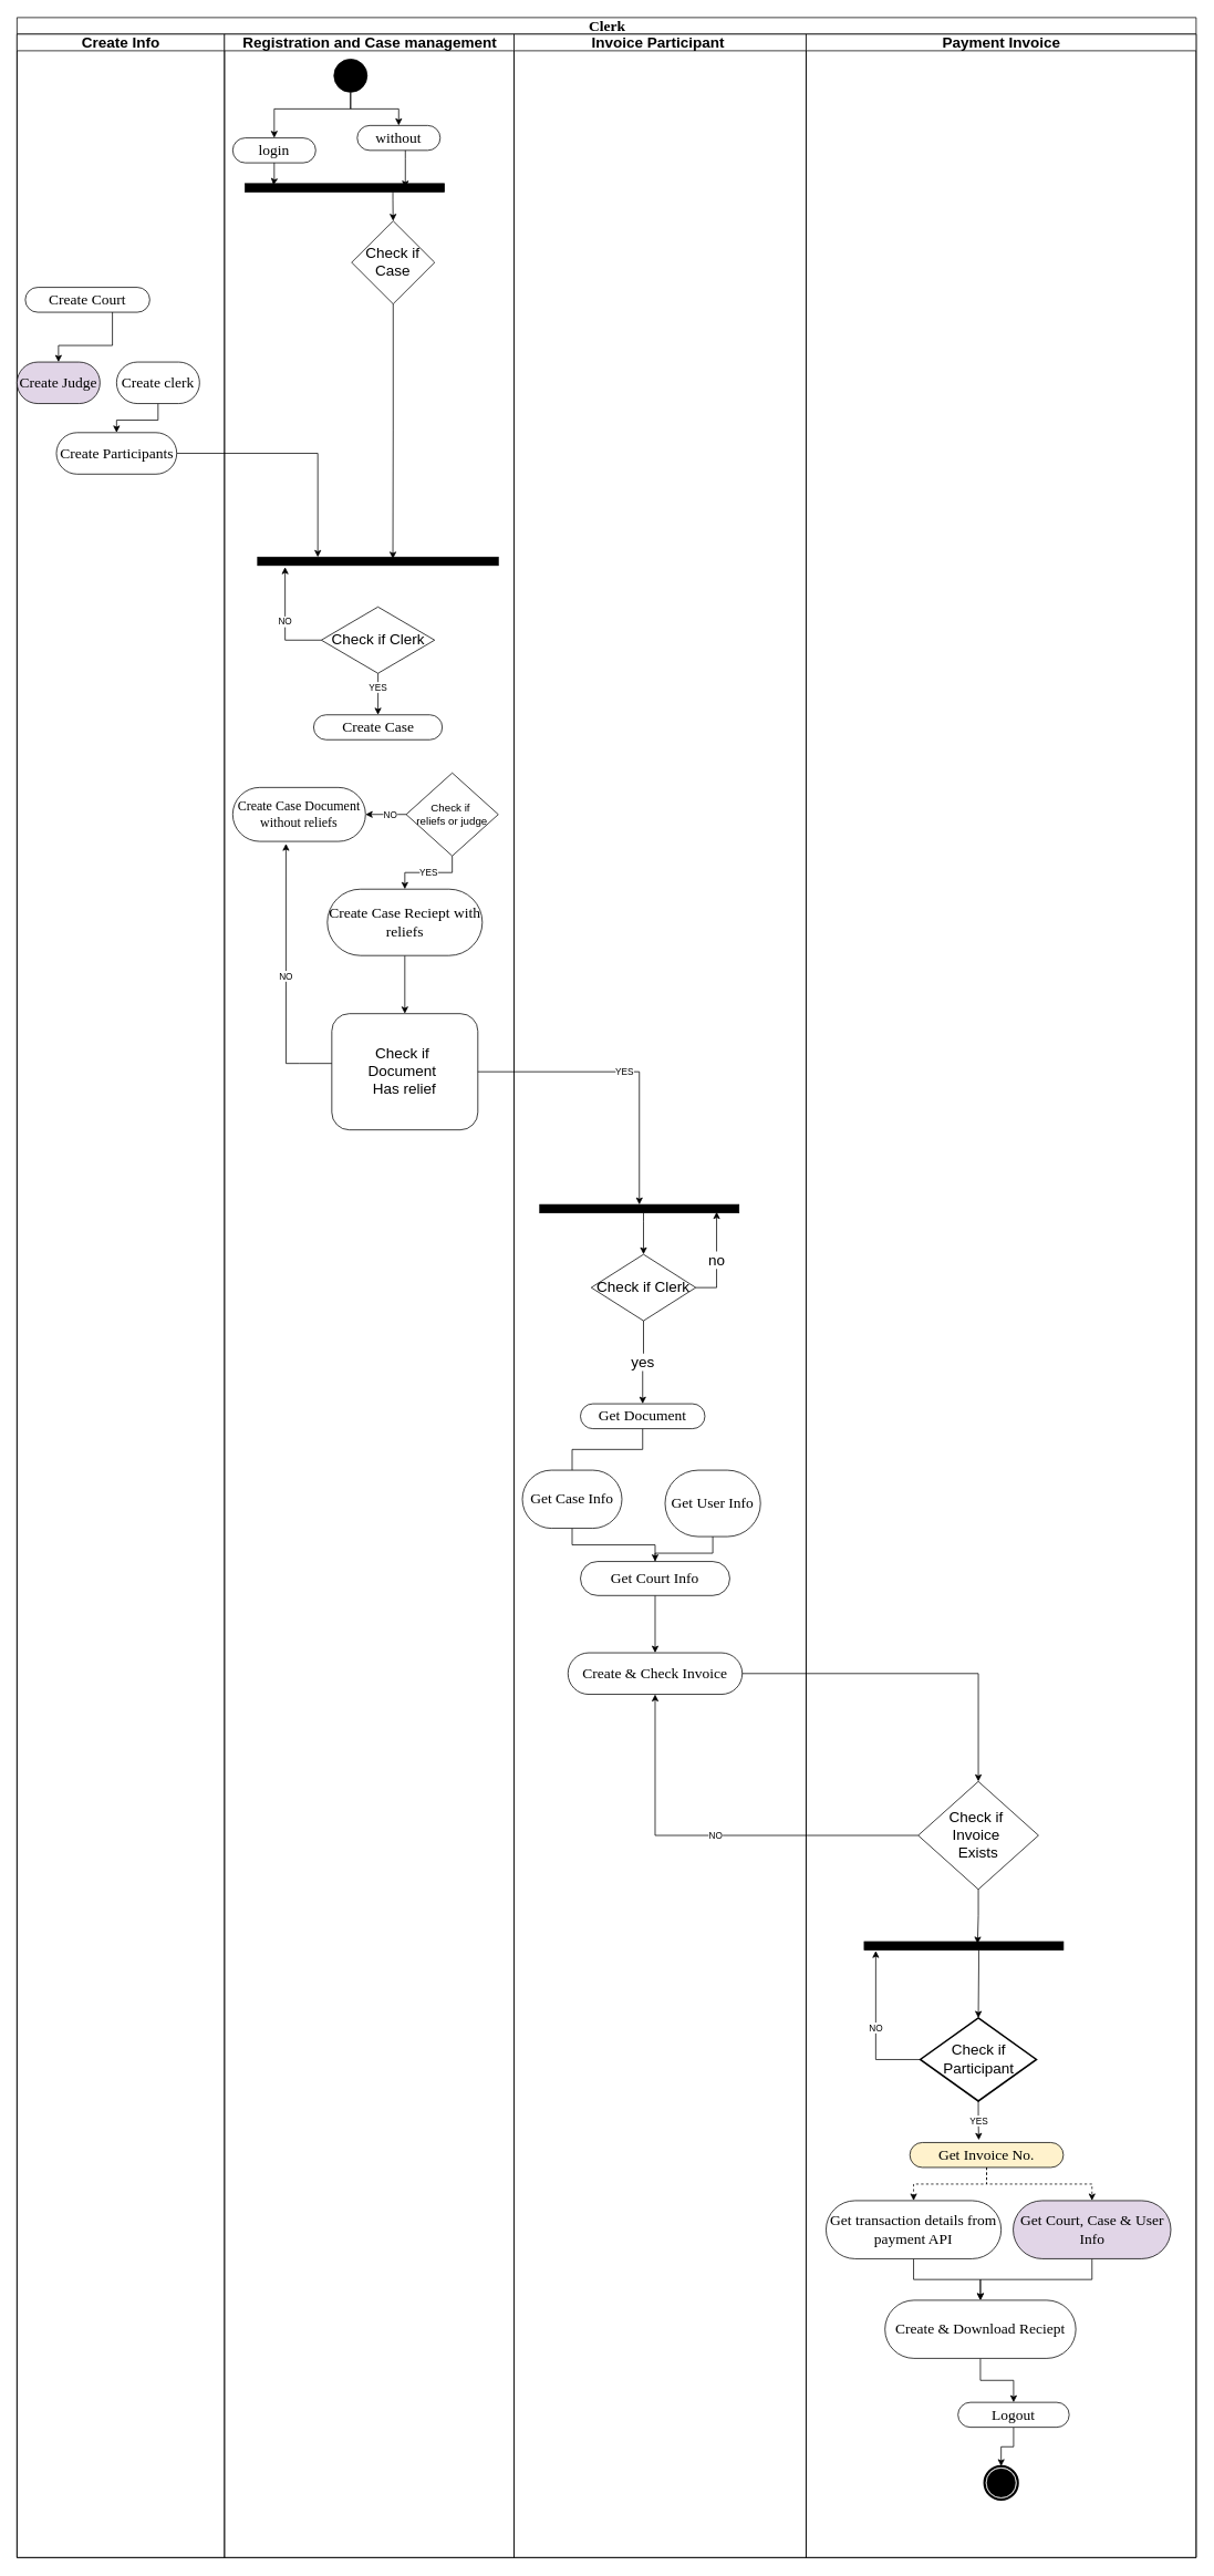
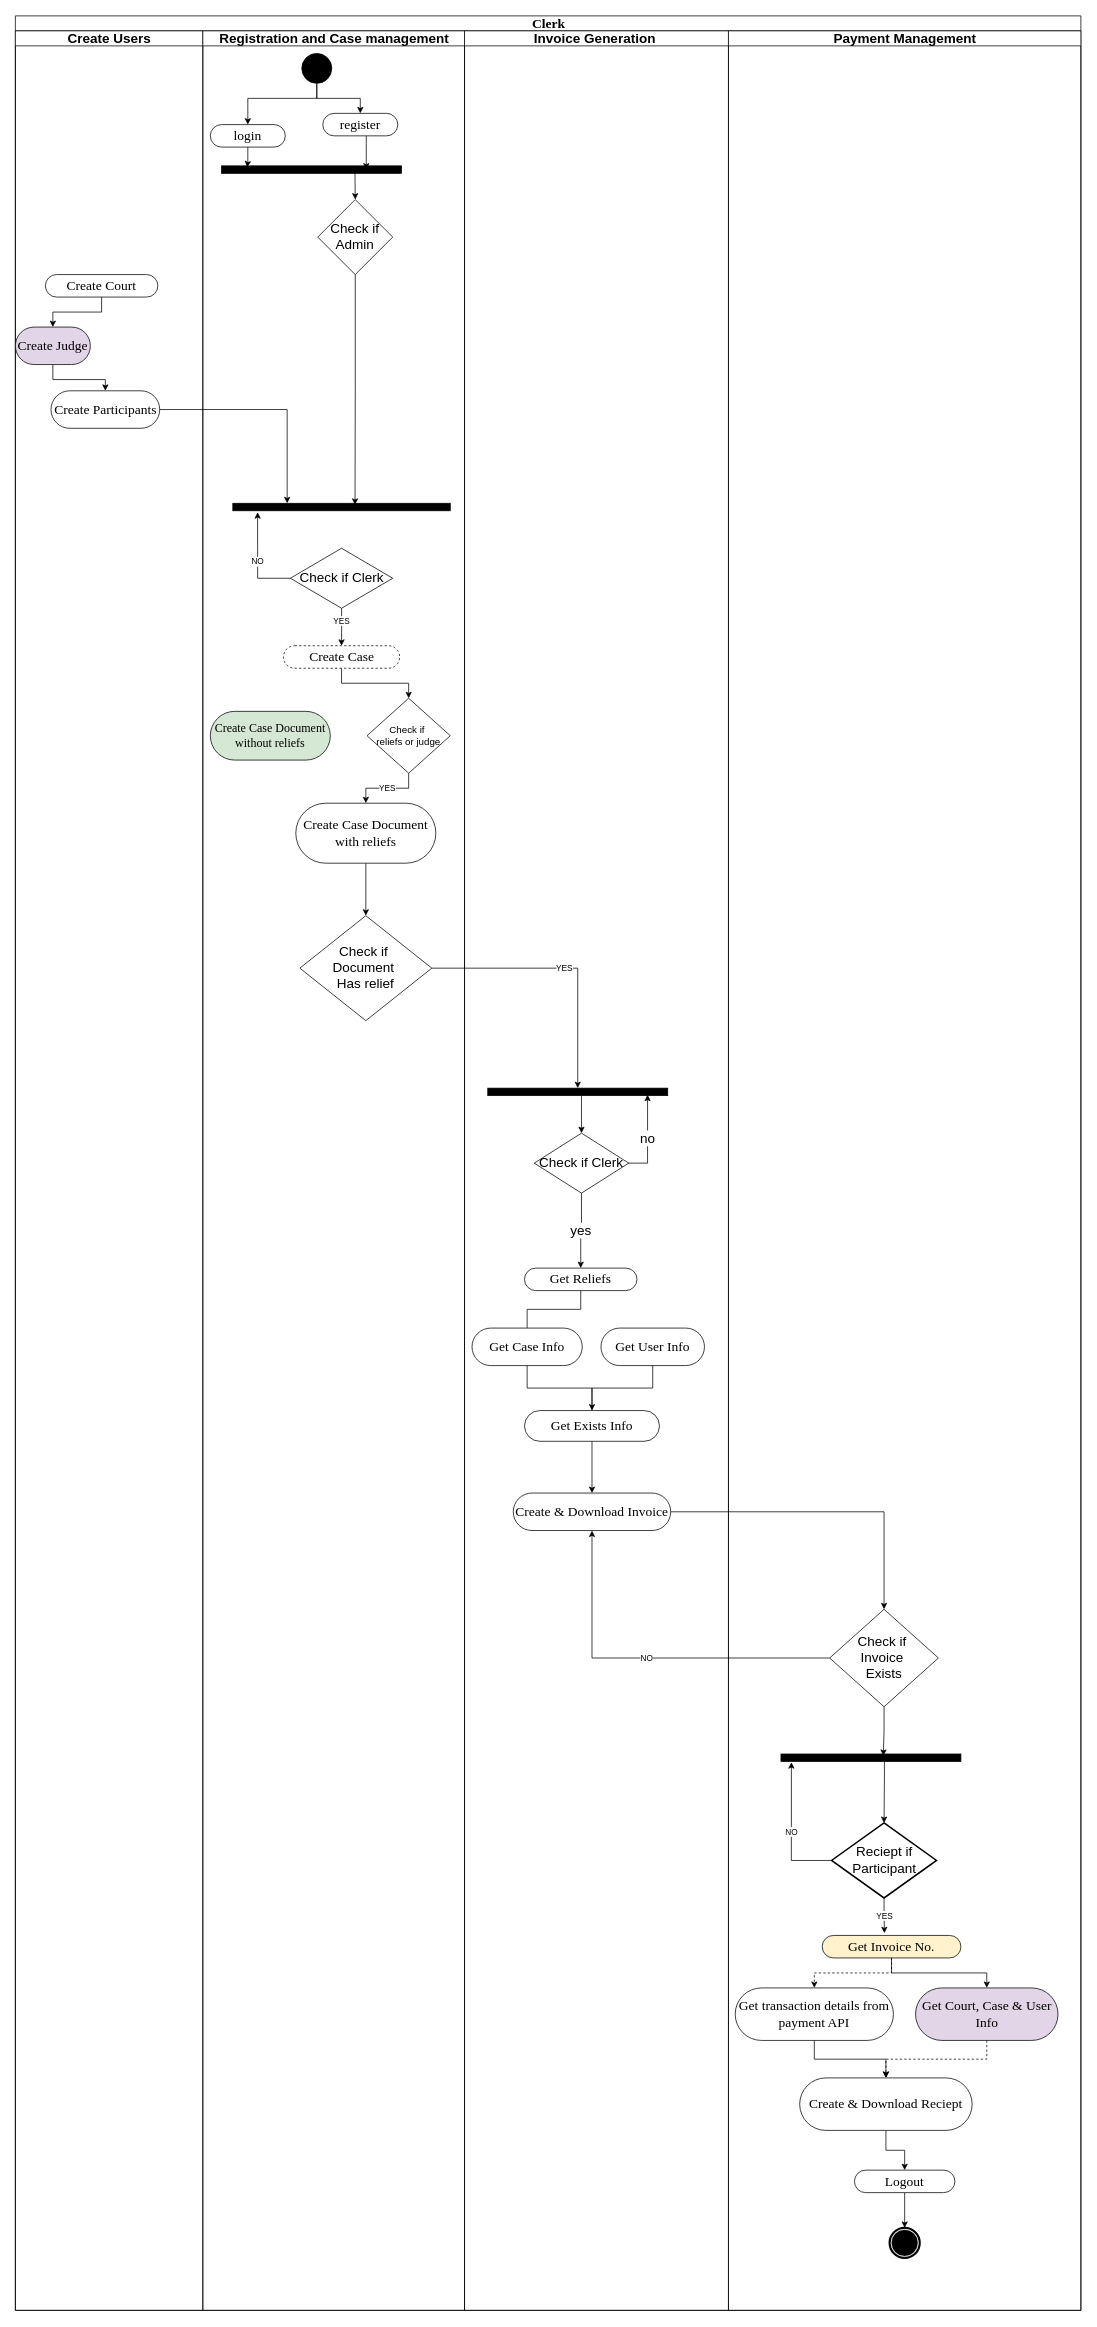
- <mxCell id="3" value="Create Info" style="swimlane;html=1;startSize=20;fontSize=18;" parent="2" vertex="1"><mxGeometry y="20" width="250" height="3040" as="geometry" /></mxCell>
+ <mxCell id="3" value="Create Users" style="swimlane;html=1;startSize=20;fontSize=18;" parent="2" vertex="1"><mxGeometry y="20" width="250" height="3040" as="geometry" /></mxCell>
- <mxCell id="39" value="Invoice Participant&amp;nbsp;" style="swimlane;html=1;startSize=20;fontSize=18;" parent="2" vertex="1"><mxGeometry x="599" y="20" width="352" height="3040" as="geometry" /></mxCell>
+ <mxCell id="39" value="Invoice Generation&amp;nbsp;" style="swimlane;html=1;startSize=20;fontSize=18;" parent="2" vertex="1"><mxGeometry x="599" y="20" width="352" height="3040" as="geometry" /></mxCell>
- <mxCell id="58" value="Payment Invoice" style="swimlane;html=1;startSize=20;fontSize=18;" parent="2" vertex="1"><mxGeometry x="951" y="20" width="470" height="3040" as="geometry" /></mxCell>
+ <mxCell id="58" value="Payment Management" style="swimlane;html=1;startSize=20;fontSize=18;" parent="2" vertex="1"><mxGeometry x="951" y="20" width="470" height="3040" as="geometry" /></mxCell>
- <mxCell id="18" value="without" style="rounded=1;whiteSpace=wrap;html=1;shadow=0;comic=0;labelBackgroundColor=none;strokeWidth=1;fontFamily=Verdana;fontSize=18;align=center;arcSize=50;" parent="11" vertex="1"><mxGeometry x="160" y="110" width="100" height="30" as="geometry" /></mxCell>
+ <mxCell id="18" value="register" style="rounded=1;whiteSpace=wrap;html=1;shadow=0;comic=0;labelBackgroundColor=none;strokeWidth=1;fontFamily=Verdana;fontSize=18;align=center;arcSize=50;" parent="11" vertex="1"><mxGeometry x="160" y="110" width="100" height="30" as="geometry" /></mxCell>
- <mxCell id="21" value="Check if Case" style="rhombus;whiteSpace=wrap;html=1;fontSize=18;" vertex="1" parent="11"><mxGeometry x="153.25" y="225" width="100" height="100" as="geometry" /></mxCell>
+ <mxCell id="21" value="Check if Admin" style="rhombus;whiteSpace=wrap;html=1;fontSize=18;" vertex="1" parent="11"><mxGeometry x="153.25" y="225" width="100" height="100" as="geometry" /></mxCell>
- <mxCell id="5" value="Create Court" style="rounded=1;whiteSpace=wrap;html=1;shadow=0;comic=0;labelBackgroundColor=none;strokeWidth=1;fontFamily=Verdana;fontSize=18;align=center;arcSize=50;" parent="3" vertex="1"><mxGeometry x="10" y="305" width="150" height="30" as="geometry" /></mxCell>
+ <mxCell id="5" value="Create Court" style="rounded=1;whiteSpace=wrap;html=1;shadow=0;comic=0;labelBackgroundColor=none;strokeWidth=1;fontFamily=Verdana;fontSize=18;align=center;arcSize=50;" parent="3" vertex="1"><mxGeometry x="40" y="325" width="150" height="30" as="geometry" /></mxCell>
- <mxCell id="7" value="Create clerk" style="rounded=1;whiteSpace=wrap;html=1;shadow=0;comic=0;labelBackgroundColor=none;strokeWidth=1;fontFamily=Verdana;fontSize=18;align=center;arcSize=50;" parent="3" vertex="1"><mxGeometry x="120" y="395" width="100" height="50" as="geometry" /></mxCell>
+ <mxCell id="8" style="edgeStyle=orthogonalEdgeStyle;rounded=0;orthogonalLoop=1;jettySize=auto;html=1;" edge="1" parent="3" source="9" target="10"><mxGeometry relative="1" as="geometry" /></mxCell>
- <mxCell id="6" style="edgeStyle=orthogonalEdgeStyle;rounded=0;orthogonalLoop=1;jettySize=auto;html=1;" edge="1" parent="3" source="7" target="10"><mxGeometry relative="1" as="geometry" /></mxCell>
- <mxCell id="23" value="Create Case" style="rounded=1;whiteSpace=wrap;html=1;shadow=0;comic=0;labelBackgroundColor=none;strokeWidth=1;fontFamily=Verdana;fontSize=18;align=center;arcSize=50;" parent="11" vertex="1"><mxGeometry x="107.5" y="820" width="155" height="30" as="geometry" /></mxCell>
+ <mxCell id="23" value="Create Case" style="rounded=1;whiteSpace=wrap;html=1;shadow=0;comic=0;labelBackgroundColor=none;strokeWidth=1;fontFamily=Verdana;fontSize=18;align=center;arcSize=50;dashed=1;" parent="11" vertex="1"><mxGeometry x="107.5" y="820" width="155" height="30" as="geometry" /></mxCell>
+ <mxCell id="22" style="edgeStyle=orthogonalEdgeStyle;rounded=0;orthogonalLoop=1;jettySize=auto;html=1;" edge="1" parent="11" source="23" target="34"><mxGeometry relative="1" as="geometry" /></mxCell>
- <mxCell id="25" value="Create Case Document without reliefs" style="rounded=1;whiteSpace=wrap;html=1;shadow=0;comic=0;labelBackgroundColor=none;strokeWidth=1;fontFamily=Verdana;fontSize=16;align=center;arcSize=50;" parent="11" vertex="1"><mxGeometry x="10" y="907.5" width="160" height="65" as="geometry" /></mxCell>
+ <mxCell id="25" value="Create Case Document without reliefs" style="rounded=1;whiteSpace=wrap;html=1;shadow=0;comic=0;labelBackgroundColor=none;strokeWidth=1;fontFamily=Verdana;fontSize=16;align=center;arcSize=50;fillColor=#d5e8d4;" parent="11" vertex="1"><mxGeometry x="10" y="907.5" width="160" height="65" as="geometry" /></mxCell>
- <mxCell id="31" style="edgeStyle=orthogonalEdgeStyle;rounded=0;orthogonalLoop=1;jettySize=auto;html=1;entryX=1;entryY=0.5;entryDx=0;entryDy=0;" edge="1" parent="11" source="34" target="25"><mxGeometry relative="1" as="geometry" /></mxCell>
- <mxCell id="32" value="NO" style="edgeLabel;html=1;align=center;verticalAlign=middle;resizable=0;points=[];" vertex="1" connectable="0" parent="31"><mxGeometry x="-0.192" relative="1" as="geometry"><mxPoint as="offset" /></mxGeometry></mxCell>
- <mxCell id="27" value="Create Case Reciept with reliefs" style="rounded=1;whiteSpace=wrap;html=1;shadow=0;comic=0;labelBackgroundColor=none;strokeWidth=1;fontFamily=Verdana;fontSize=18;align=center;arcSize=50;" parent="11" vertex="1"><mxGeometry x="124" y="1030" width="186.75" height="80" as="geometry" /></mxCell>
+ <mxCell id="27" value="Create Case Document with reliefs" style="rounded=1;whiteSpace=wrap;html=1;shadow=0;comic=0;labelBackgroundColor=none;strokeWidth=1;fontFamily=Verdana;fontSize=18;align=center;arcSize=50;" parent="11" vertex="1"><mxGeometry x="124" y="1030" width="186.75" height="80" as="geometry" /></mxCell>
- <mxCell id="38" value="NO" style="edgeStyle=orthogonalEdgeStyle;rounded=0;orthogonalLoop=1;jettySize=auto;html=1;entryX=0.401;entryY=1.042;entryDx=0;entryDy=0;entryPerimeter=0;" edge="1" parent="11" source="35" target="25"><mxGeometry relative="1" as="geometry"><Array as="points"><mxPoint x="90" y="1240" /><mxPoint x="90" y="1240" /></Array></mxGeometry></mxCell>
- <mxCell id="35" value="Check if&amp;nbsp;&lt;div&gt;Document&amp;nbsp;&lt;/div&gt;&lt;div&gt;Has relief&lt;/div&gt;" style="whiteSpace=wrap;html=1;fontSize=18;rounded=1;" parent="11" vertex="1"><mxGeometry x="129.38" y="1180" width="176" height="140" as="geometry" /></mxCell>
+ <mxCell id="35" value="Check if&amp;nbsp;&lt;div&gt;Document&amp;nbsp;&lt;/div&gt;&lt;div&gt;Has relief&lt;/div&gt;" style="rhombus;whiteSpace=wrap;html=1;fontSize=18;" parent="11" vertex="1"><mxGeometry x="129.38" y="1180" width="176" height="140" as="geometry" /></mxCell>
- <mxCell id="50" value="Get Document" style="rounded=1;whiteSpace=wrap;html=1;shadow=0;comic=0;labelBackgroundColor=none;strokeWidth=1;fontFamily=Verdana;fontSize=18;align=center;arcSize=50;" parent="39" vertex="1"><mxGeometry x="80" y="1650" width="150" height="30" as="geometry" /></mxCell>
+ <mxCell id="50" value="Get Reliefs" style="rounded=1;whiteSpace=wrap;html=1;shadow=0;comic=0;labelBackgroundColor=none;strokeWidth=1;fontFamily=Verdana;fontSize=18;align=center;arcSize=50;" parent="39" vertex="1"><mxGeometry x="80" y="1650" width="150" height="30" as="geometry" /></mxCell>
- <mxCell id="44" value="Get Case Info" style="rounded=1;whiteSpace=wrap;html=1;shadow=0;comic=0;labelBackgroundColor=none;strokeWidth=1;fontFamily=Verdana;fontSize=18;align=center;arcSize=50;" parent="39" vertex="1"><mxGeometry x="10" y="1730" width="120" height="70" as="geometry" /></mxCell>
+ <mxCell id="44" value="Get Case Info" style="rounded=1;whiteSpace=wrap;html=1;shadow=0;comic=0;labelBackgroundColor=none;strokeWidth=1;fontFamily=Verdana;fontSize=18;align=center;arcSize=50;" parent="39" vertex="1"><mxGeometry x="10" y="1730" width="147" height="50" as="geometry" /></mxCell>
- <mxCell id="46" value="Get User Info" style="rounded=1;whiteSpace=wrap;html=1;shadow=0;comic=0;labelBackgroundColor=none;strokeWidth=1;fontFamily=Verdana;fontSize=18;align=center;arcSize=50;" parent="39" vertex="1"><mxGeometry x="182" y="1730" width="115" height="80" as="geometry" /></mxCell>
+ <mxCell id="46" value="Get User Info" style="rounded=1;whiteSpace=wrap;html=1;shadow=0;comic=0;labelBackgroundColor=none;strokeWidth=1;fontFamily=Verdana;fontSize=18;align=center;arcSize=50;" parent="39" vertex="1"><mxGeometry x="182" y="1730" width="138" height="50" as="geometry" /></mxCell>
- <mxCell id="48" value="Get Court Info" style="rounded=1;whiteSpace=wrap;html=1;shadow=0;comic=0;labelBackgroundColor=none;strokeWidth=1;fontFamily=Verdana;fontSize=18;align=center;arcSize=50;" parent="39" vertex="1"><mxGeometry x="80" y="1840" width="180" height="41" as="geometry" /></mxCell>
+ <mxCell id="48" value="Get Exists Info" style="rounded=1;whiteSpace=wrap;html=1;shadow=0;comic=0;labelBackgroundColor=none;strokeWidth=1;fontFamily=Verdana;fontSize=18;align=center;arcSize=50;" parent="39" vertex="1"><mxGeometry x="80" y="1840" width="180" height="41" as="geometry" /></mxCell>
- <mxCell id="42" value="Create &amp;amp; Check Invoice" style="rounded=1;whiteSpace=wrap;html=1;shadow=0;comic=0;labelBackgroundColor=none;strokeWidth=1;fontFamily=Verdana;fontSize=18;align=center;arcSize=50;" parent="39" vertex="1"><mxGeometry x="65" y="1950" width="210" height="50" as="geometry" /></mxCell>
+ <mxCell id="42" value="Create &amp;amp; Download Invoice" style="rounded=1;whiteSpace=wrap;html=1;shadow=0;comic=0;labelBackgroundColor=none;strokeWidth=1;fontFamily=Verdana;fontSize=18;align=center;arcSize=50;" parent="39" vertex="1"><mxGeometry x="65" y="1950" width="210" height="50" as="geometry" /></mxCell>
- <mxCell id="61" value="Check if Participant" style="strokeWidth=2;html=1;shape=mxgraph.flowchart.decision;whiteSpace=wrap;fontSize=18;" parent="58" vertex="1"><mxGeometry x="137.5" y="2390" width="140" height="100" as="geometry" /></mxCell>
+ <mxCell id="61" value="Reciept if Participant" style="strokeWidth=2;html=1;shape=mxgraph.flowchart.decision;whiteSpace=wrap;fontSize=18;" parent="58" vertex="1"><mxGeometry x="137.5" y="2390" width="140" height="100" as="geometry" /></mxCell>
- <mxCell id="63" style="edgeStyle=orthogonalEdgeStyle;rounded=0;orthogonalLoop=1;jettySize=auto;html=1;entryX=0.5;entryY=0;entryDx=0;entryDy=0;dashed=1;" edge="1" parent="58" source="64" target="68"><mxGeometry relative="1" as="geometry" /></mxCell>
+ <mxCell id="63" style="edgeStyle=orthogonalEdgeStyle;rounded=0;orthogonalLoop=1;jettySize=auto;html=1;entryX=0.5;entryY=0;entryDx=0;entryDy=0;" edge="1" parent="58" source="64" target="68"><mxGeometry relative="1" as="geometry" /></mxCell>
- <mxCell id="66" value="Get transaction details from payment API" style="rounded=1;whiteSpace=wrap;html=1;shadow=0;comic=0;labelBackgroundColor=none;strokeWidth=1;fontFamily=Verdana;fontSize=18;align=center;arcSize=50;" parent="58" vertex="1"><mxGeometry x="24" y="2610" width="211" height="70" as="geometry" /></mxCell>
+ <mxCell id="66" value="Get transaction details from payment API" style="rounded=1;whiteSpace=wrap;html=1;shadow=0;comic=0;labelBackgroundColor=none;strokeWidth=1;fontFamily=Verdana;fontSize=18;align=center;arcSize=50;" parent="58" vertex="1"><mxGeometry x="9" y="2610" width="211" height="70" as="geometry" /></mxCell>
- <mxCell id="67" style="edgeStyle=orthogonalEdgeStyle;rounded=0;orthogonalLoop=1;jettySize=auto;html=1;entryX=0.5;entryY=0;entryDx=0;entryDy=0;" edge="1" parent="58" source="68" target="70"><mxGeometry relative="1" as="geometry" /></mxCell>
+ <mxCell id="67" style="edgeStyle=orthogonalEdgeStyle;rounded=0;orthogonalLoop=1;jettySize=auto;html=1;entryX=0.5;entryY=0;entryDx=0;entryDy=0;dashed=1;" edge="1" parent="58" source="68" target="70"><mxGeometry relative="1" as="geometry" /></mxCell>
- <mxCell id="73" value="Logout" style="rounded=1;whiteSpace=wrap;html=1;shadow=0;comic=0;labelBackgroundColor=none;strokeWidth=1;fontFamily=Verdana;fontSize=18;align=center;arcSize=50;" parent="58" vertex="1"><mxGeometry x="183" y="2853" width="134" height="30" as="geometry" /></mxCell>
+ <mxCell id="73" value="Logout" style="rounded=1;whiteSpace=wrap;html=1;shadow=0;comic=0;labelBackgroundColor=none;strokeWidth=1;fontFamily=Verdana;fontSize=18;align=center;arcSize=50;" parent="58" vertex="1"><mxGeometry x="168" y="2853" width="134" height="30" as="geometry" /></mxCell>
